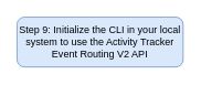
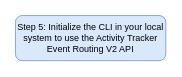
- <mxCell id="2" value="Step 9: Initialize the CLI in your local system to use the Activity Tracker Event Routing V2 API" style="rounded=1;whiteSpace=wrap;html=1;fillColor=#dae8fc;strokeColor=#6c8ebf;" parent="1" vertex="1"><mxGeometry x="20" y="20" width="200" height="60" as="geometry" /></mxCell>
+ <mxCell id="2" value="Step 5: Initialize the CLI in your local system to use the Activity Tracker Event Routing V2 API" style="rounded=1;whiteSpace=wrap;html=1;fillColor=#dae8fc;strokeColor=#6c8ebf;" parent="1" vertex="1"><mxGeometry x="20" y="20" width="200" height="60" as="geometry" /></mxCell>
